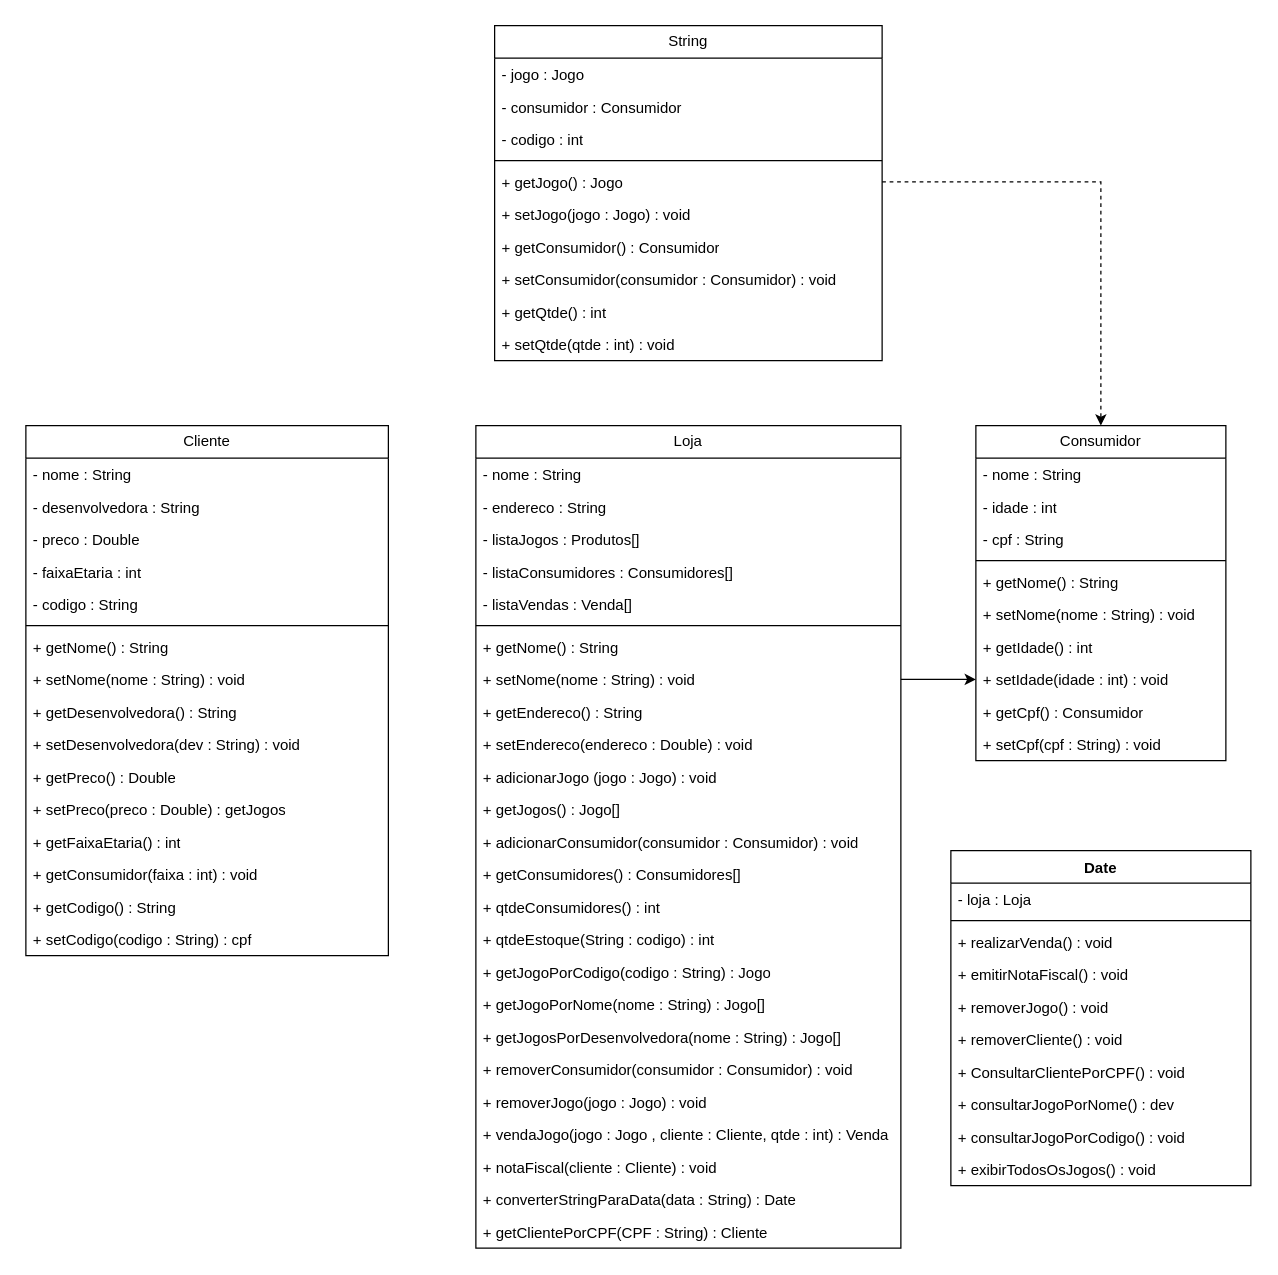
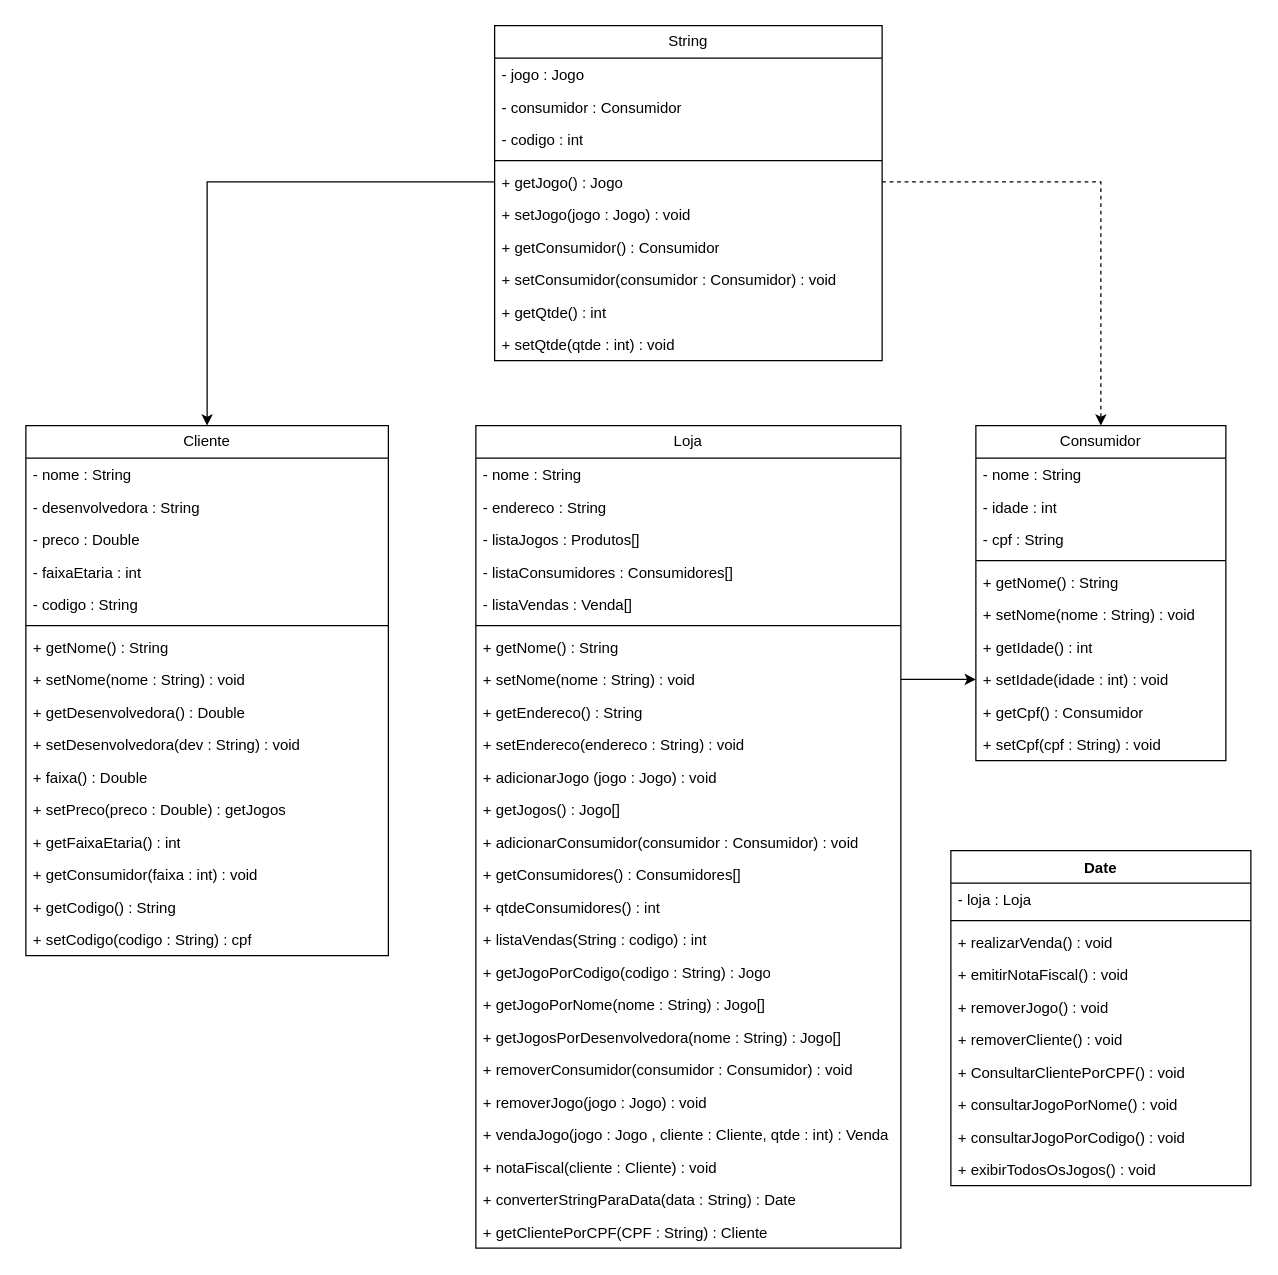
+ <mxCell id="67" style="edgeStyle=orthogonalEdgeStyle;rounded=0;orthogonalLoop=1;jettySize=auto;html=1;exitX=0;exitY=0.5;exitDx=0;exitDy=0;entryX=0.5;entryY=0;entryDx=0;entryDy=0;" parent="1" source="61" target="28" edge="1"><mxGeometry relative="1" as="geometry" /></mxCell>
- <mxCell id="37" value="+ getDesenvolvedora() : String" style="text;strokeColor=none;fillColor=none;align=left;verticalAlign=top;spacingLeft=4;spacingRight=4;overflow=hidden;rotatable=0;points=[[0,0.5],[1,0.5]];portConstraint=eastwest;whiteSpace=wrap;html=1;" parent="28" vertex="1"><mxGeometry y="216" width="290" height="26" as="geometry" /></mxCell>
+ <mxCell id="37" value="+ getDesenvolvedora() : Double" style="text;strokeColor=none;fillColor=none;align=left;verticalAlign=top;spacingLeft=4;spacingRight=4;overflow=hidden;rotatable=0;points=[[0,0.5],[1,0.5]];portConstraint=eastwest;whiteSpace=wrap;html=1;" parent="28" vertex="1"><mxGeometry y="216" width="290" height="26" as="geometry" /></mxCell>
- <mxCell id="12" value="+ setEndereco(endereco : Double) : void" style="text;strokeColor=none;fillColor=none;align=left;verticalAlign=top;spacingLeft=4;spacingRight=4;overflow=hidden;rotatable=0;points=[[0,0.5],[1,0.5]];portConstraint=eastwest;whiteSpace=wrap;html=1;" parent="2" vertex="1"><mxGeometry y="242" width="340" height="26" as="geometry" /></mxCell>
+ <mxCell id="12" value="+ setEndereco(endereco : String) : void" style="text;strokeColor=none;fillColor=none;align=left;verticalAlign=top;spacingLeft=4;spacingRight=4;overflow=hidden;rotatable=0;points=[[0,0.5],[1,0.5]];portConstraint=eastwest;whiteSpace=wrap;html=1;" parent="2" vertex="1"><mxGeometry y="242" width="340" height="26" as="geometry" /></mxCell>
- <mxCell id="39" value="+ getPreco() : Double" style="text;strokeColor=none;fillColor=none;align=left;verticalAlign=top;spacingLeft=4;spacingRight=4;overflow=hidden;rotatable=0;points=[[0,0.5],[1,0.5]];portConstraint=eastwest;whiteSpace=wrap;html=1;" parent="28" vertex="1"><mxGeometry y="268" width="290" height="26" as="geometry" /></mxCell>
+ <mxCell id="39" value="+ faixa() : Double" style="text;strokeColor=none;fillColor=none;align=left;verticalAlign=top;spacingLeft=4;spacingRight=4;overflow=hidden;rotatable=0;points=[[0,0.5],[1,0.5]];portConstraint=eastwest;whiteSpace=wrap;html=1;" parent="28" vertex="1"><mxGeometry y="268" width="290" height="26" as="geometry" /></mxCell>
- <mxCell id="18" value="+ qtdeEstoque(String : codigo) : int" style="text;strokeColor=none;fillColor=none;align=left;verticalAlign=top;spacingLeft=4;spacingRight=4;overflow=hidden;rotatable=0;points=[[0,0.5],[1,0.5]];portConstraint=eastwest;whiteSpace=wrap;html=1;" parent="2" vertex="1"><mxGeometry y="398" width="340" height="26" as="geometry" /></mxCell>
+ <mxCell id="18" value="+ listaVendas(String : codigo) : int" style="text;strokeColor=none;fillColor=none;align=left;verticalAlign=top;spacingLeft=4;spacingRight=4;overflow=hidden;rotatable=0;points=[[0,0.5],[1,0.5]];portConstraint=eastwest;whiteSpace=wrap;html=1;" parent="2" vertex="1"><mxGeometry y="398" width="340" height="26" as="geometry" /></mxCell>
- <mxCell id="77" value="+ consultarJogoPorNome() : dev" style="text;strokeColor=none;fillColor=none;align=left;verticalAlign=top;spacingLeft=4;spacingRight=4;overflow=hidden;rotatable=0;points=[[0,0.5],[1,0.5]];portConstraint=eastwest;whiteSpace=wrap;html=1;" vertex="1" parent="69"><mxGeometry y="190" width="240" height="26" as="geometry" /></mxCell>
+ <mxCell id="77" value="+ consultarJogoPorNome() : void" style="text;strokeColor=none;fillColor=none;align=left;verticalAlign=top;spacingLeft=4;spacingRight=4;overflow=hidden;rotatable=0;points=[[0,0.5],[1,0.5]];portConstraint=eastwest;whiteSpace=wrap;html=1;" vertex="1" parent="69"><mxGeometry y="190" width="240" height="26" as="geometry" /></mxCell>
